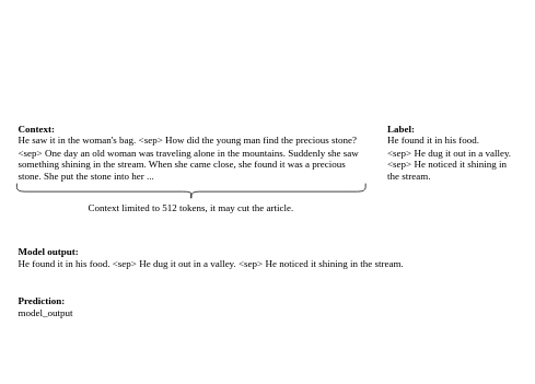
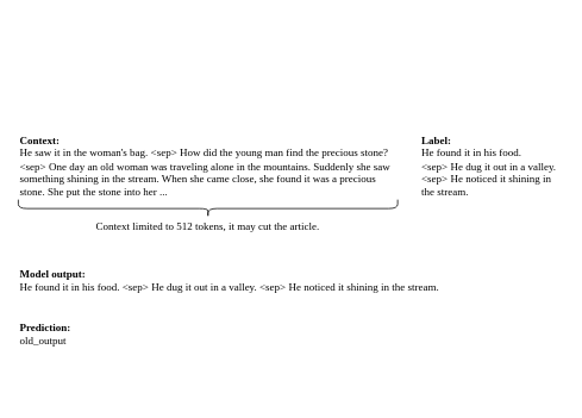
- <mxCell id="5" value="&lt;b&gt;Prediction:&lt;/b&gt;&lt;br&gt;model_output" style="text;html=1;strokeColor=none;fillColor=none;align=left;verticalAlign=top;whiteSpace=wrap;rounded=0;fontFamily=EHUSans;fontStyle=0" parent="1" vertex="1"><mxGeometry x="20" y="353" width="430" height="40" as="geometry" /></mxCell>
+ <mxCell id="5" value="&lt;b&gt;Prediction:&lt;/b&gt;&lt;br&gt;old_output" style="text;html=1;strokeColor=none;fillColor=none;align=left;verticalAlign=top;whiteSpace=wrap;rounded=0;fontFamily=EHUSans;fontStyle=0" parent="1" vertex="1"><mxGeometry x="20" y="353" width="430" height="40" as="geometry" /></mxCell>
